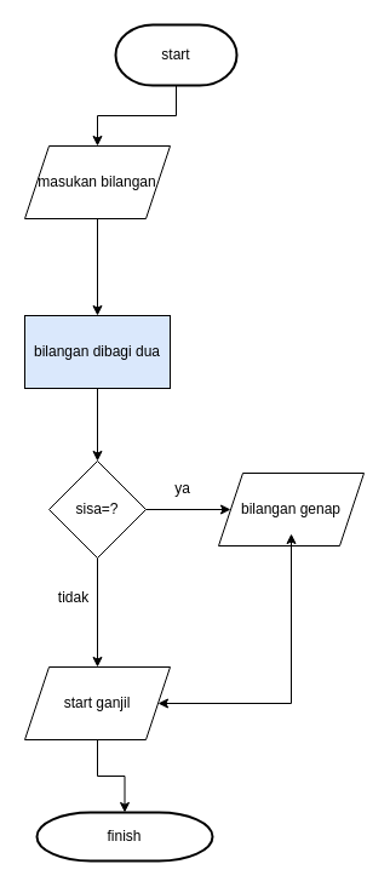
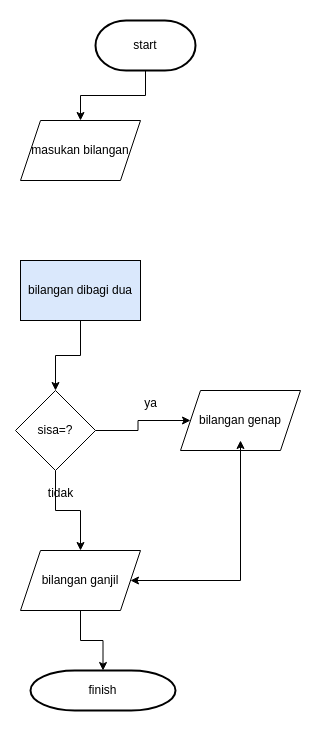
- <mxCell id="4" value="" style="edgeStyle=orthogonalEdgeStyle;rounded=0;orthogonalLoop=1;jettySize=auto;html=1;" edge="1" parent="1" source="5" target="7"><mxGeometry relative="1" as="geometry" /></mxCell>
- <mxCell id="10" value="sisa=?" style="rhombus;whiteSpace=wrap;html=1;" vertex="1" parent="1"><mxGeometry x="40" y="380" width="80" height="80" as="geometry" /></mxCell>
+ <mxCell id="10" value="sisa=?" style="rhombus;whiteSpace=wrap;html=1;" vertex="1" parent="1"><mxGeometry x="15" y="390" width="80" height="80" as="geometry" /></mxCell>
- <mxCell id="13" value="start ganjil" style="shape=parallelogram;perimeter=parallelogramPerimeter;whiteSpace=wrap;html=1;fixedSize=1;" vertex="1" parent="1"><mxGeometry x="20" y="550" width="120" height="60" as="geometry" /></mxCell>
+ <mxCell id="13" value="bilangan ganjil" style="shape=parallelogram;perimeter=parallelogramPerimeter;whiteSpace=wrap;html=1;fixedSize=1;" vertex="1" parent="1"><mxGeometry x="20" y="550" width="120" height="60" as="geometry" /></mxCell>
